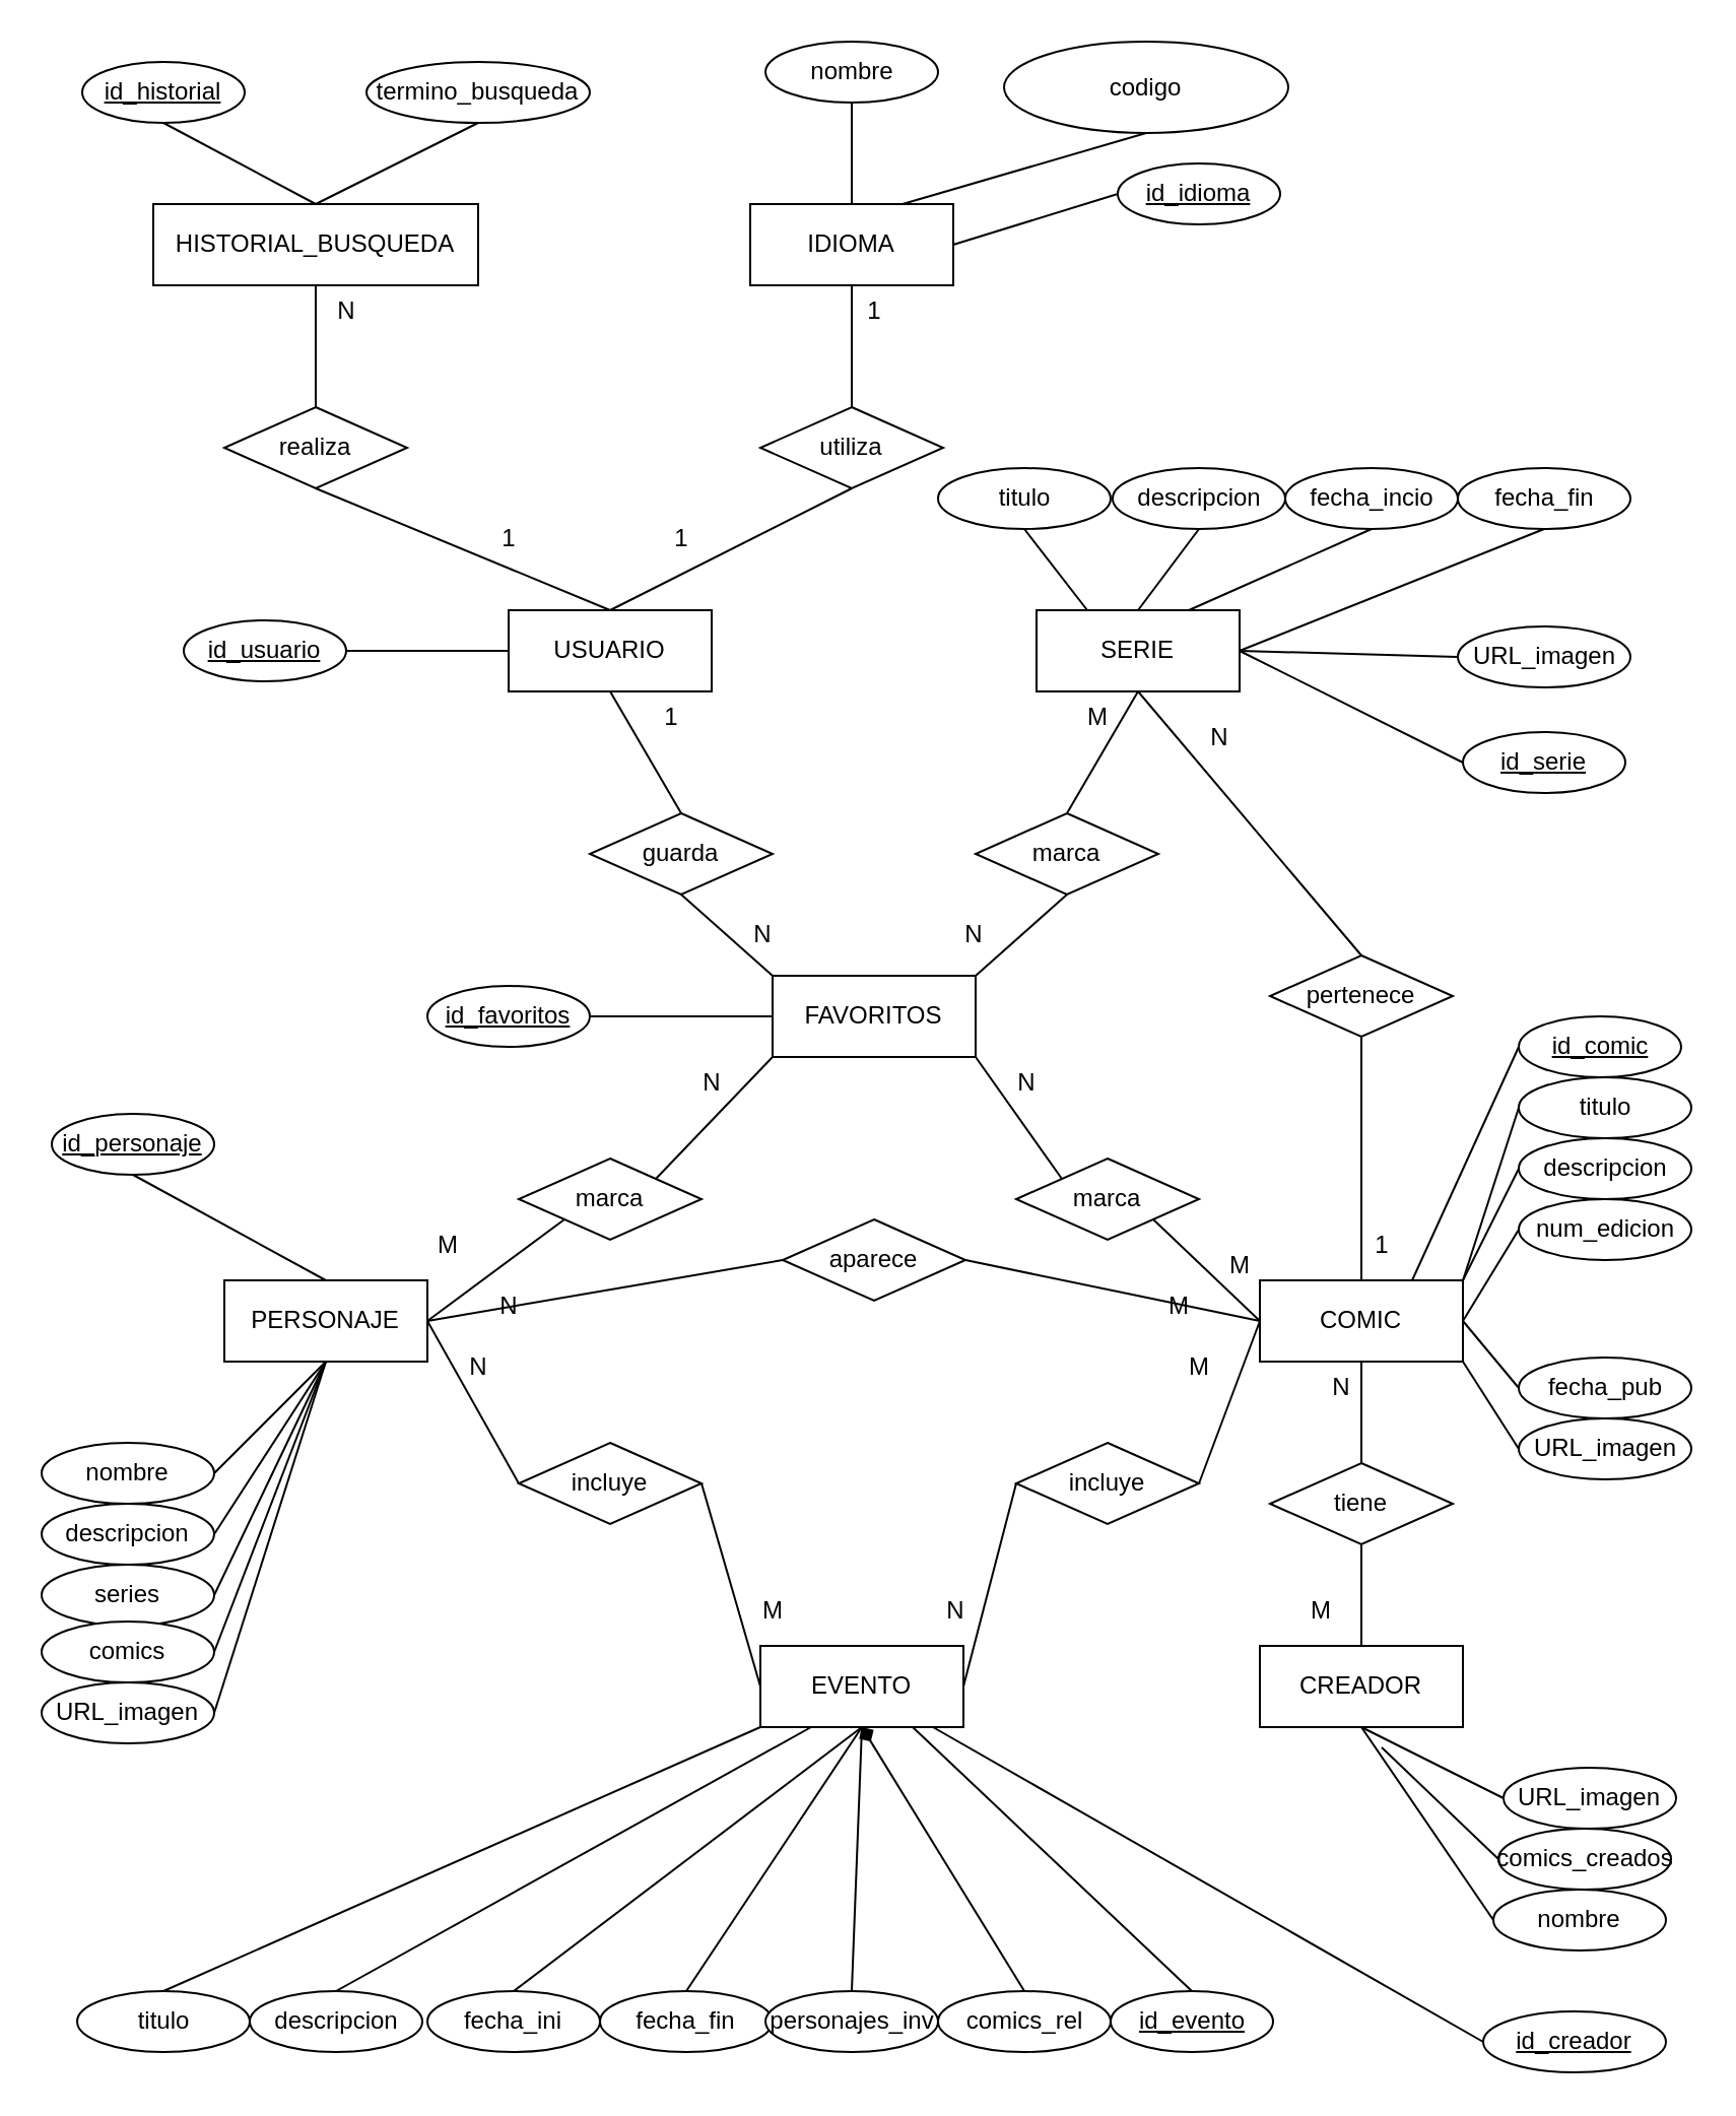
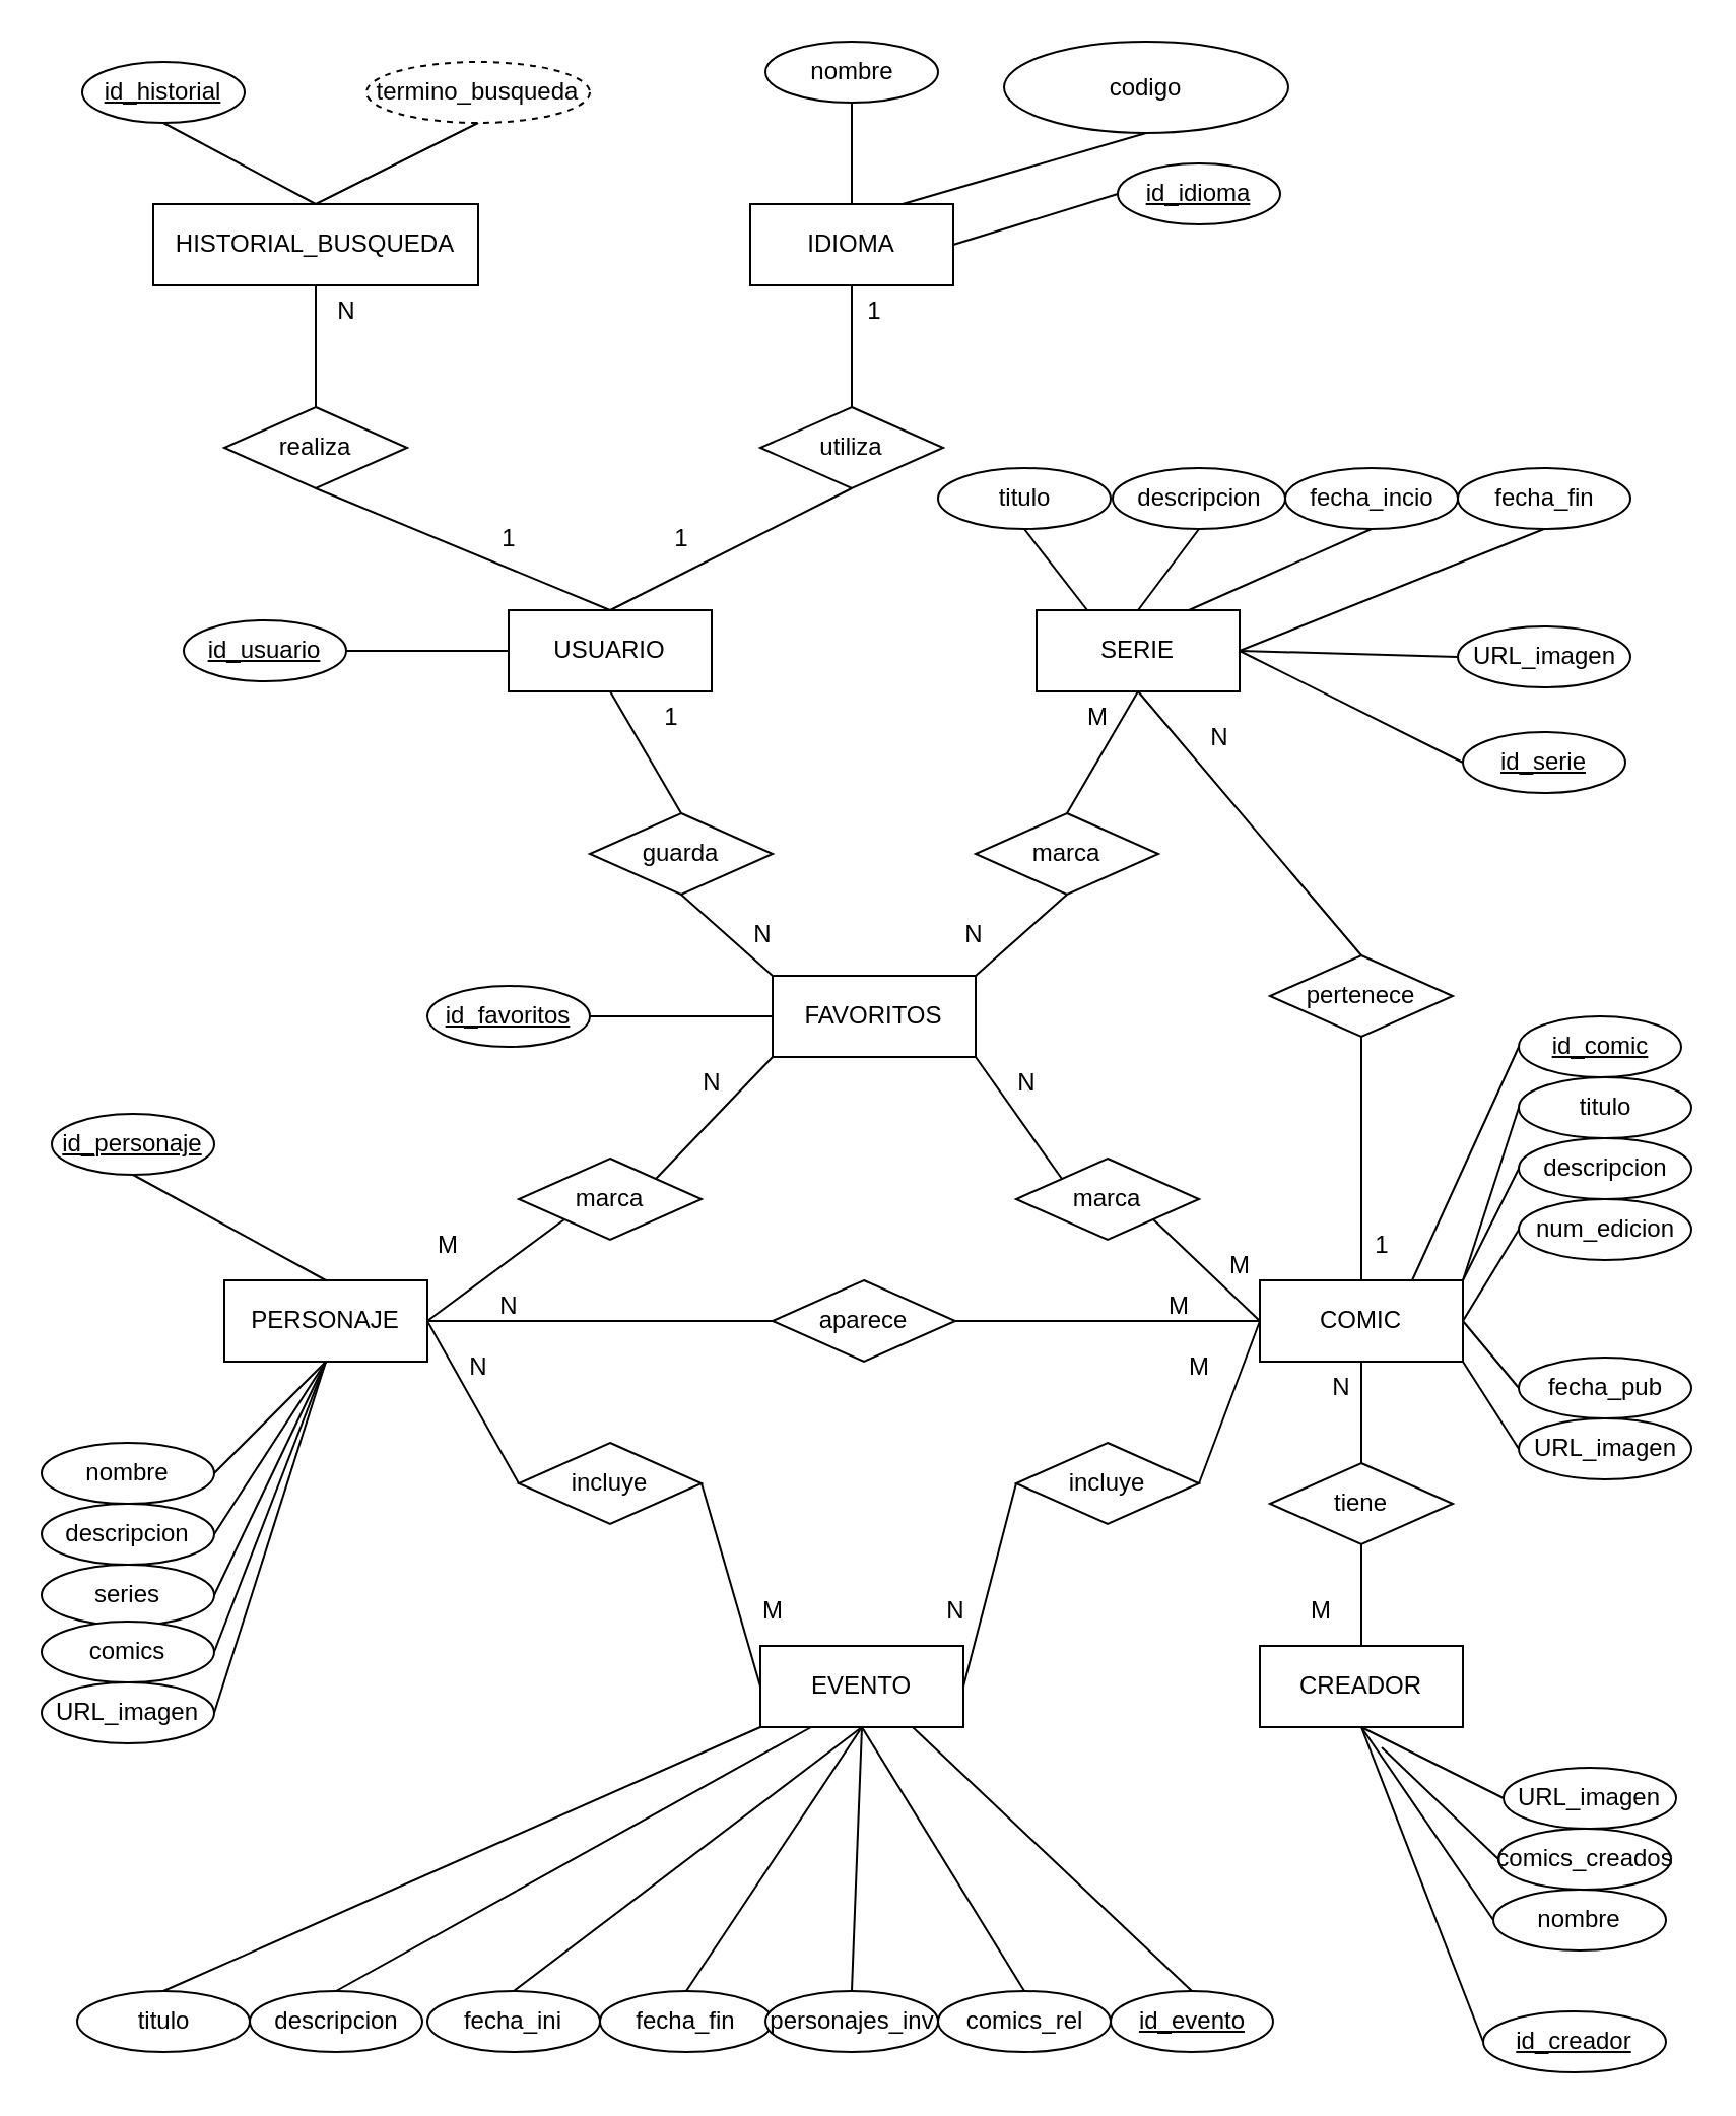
- <mxCell id="67" value="termino_busqueda" style="ellipse;whiteSpace=wrap;html=1;align=center;" parent="1" vertex="1"><mxGeometry x="180" y="30" width="110" height="30" as="geometry" /></mxCell>
+ <mxCell id="67" value="termino_busqueda" style="ellipse;whiteSpace=wrap;html=1;align=center;dashed=1;" parent="1" vertex="1"><mxGeometry x="180" y="30" width="110" height="30" as="geometry" /></mxCell>
- <mxCell id="38" value="aparece" style="shape=rhombus;perimeter=rhombusPerimeter;whiteSpace=wrap;html=1;align=center;" parent="1" vertex="1"><mxGeometry x="385" y="600" width="90" height="40" as="geometry" /></mxCell>
+ <mxCell id="38" value="aparece" style="shape=rhombus;perimeter=rhombusPerimeter;whiteSpace=wrap;html=1;align=center;" parent="1" vertex="1"><mxGeometry x="380" y="630" width="90" height="40" as="geometry" /></mxCell>
- <mxCell id="127" value="" style="endArrow=diamond;html=1;rounded=0;entryX=0.5;entryY=1;entryDx=0;entryDy=0;exitX=0.5;exitY=0;exitDx=0;exitDy=0;" parent="1" source="116" target="2" edge="1"><mxGeometry relative="1" as="geometry"><mxPoint x="347" y="990" as="sourcePoint" /><mxPoint x="434" y="860" as="targetPoint" /></mxGeometry></mxCell>
+ <mxCell id="127" value="" style="endArrow=none;html=1;rounded=0;entryX=0.5;entryY=1;entryDx=0;entryDy=0;exitX=0.5;exitY=0;exitDx=0;exitDy=0;" parent="1" source="116" target="2" edge="1"><mxGeometry relative="1" as="geometry"><mxPoint x="347" y="990" as="sourcePoint" /><mxPoint x="434" y="860" as="targetPoint" /></mxGeometry></mxCell>
- <mxCell id="137" value="" style="endArrow=none;html=1;rounded=0;exitX=0;exitY=0.5;exitDx=0;exitDy=0;" edge="1" parent="1" source="133" target="2"><mxGeometry relative="1" as="geometry"><mxPoint x="745" y="985" as="sourcePoint" /><mxPoint x="680" y="860" as="targetPoint" /></mxGeometry></mxCell>
+ <mxCell id="137" value="" style="endArrow=none;html=1;rounded=0;exitX=0;exitY=0.5;exitDx=0;exitDy=0;entryX=0.5;entryY=1;entryDx=0;entryDy=0;" edge="1" parent="1" source="133" target="8"><mxGeometry relative="1" as="geometry"><mxPoint x="745" y="985" as="sourcePoint" /><mxPoint x="680" y="860" as="targetPoint" /></mxGeometry></mxCell>
